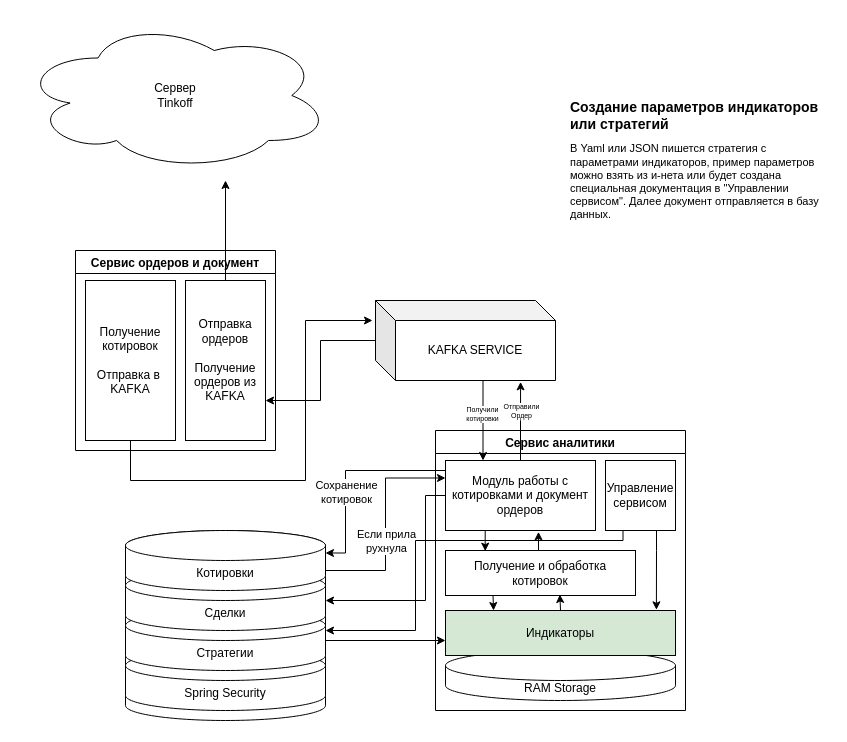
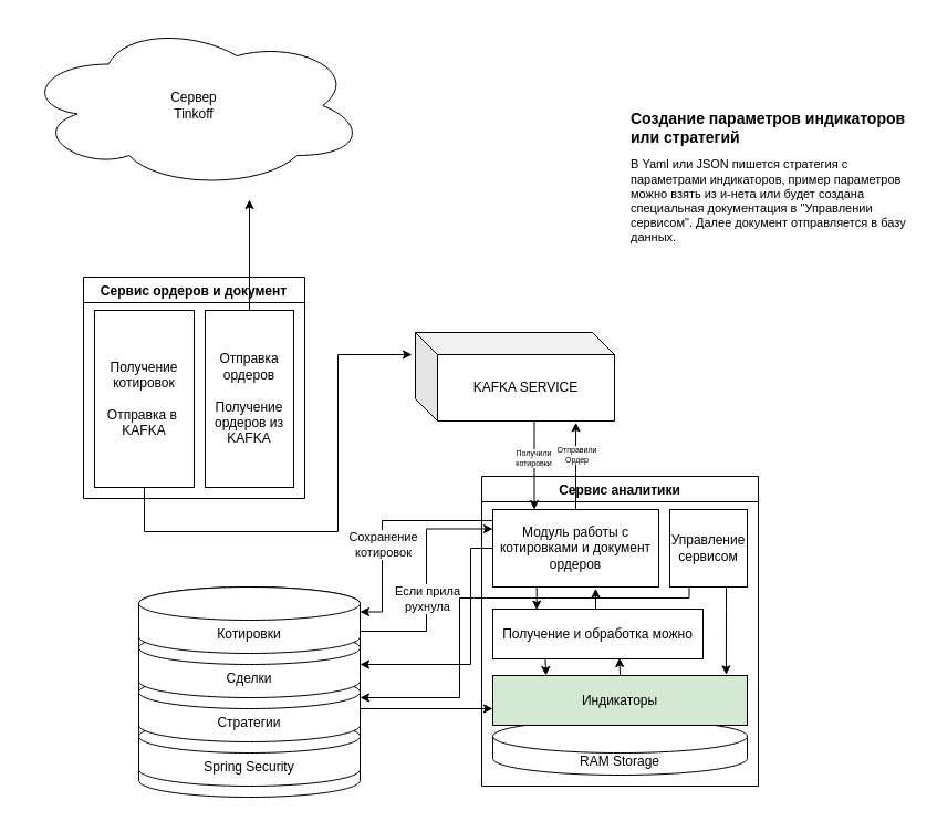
- <mxCell id="7" style="edgeStyle=orthogonalEdgeStyle;rounded=0;orthogonalLoop=1;jettySize=auto;html=1;entryX=1;entryY=0.75;entryDx=0;entryDy=0;" parent="1" source="8" target="5" edge="1"><mxGeometry relative="1" as="geometry"><mxPoint x="270" y="400" as="targetPoint" /></mxGeometry></mxCell>
- <mxCell id="24" value="Получение и обработка котировок" style="rounded=0;whiteSpace=wrap;html=1;" parent="14" vertex="1"><mxGeometry x="10" y="120" width="190" height="45" as="geometry" /></mxCell>
+ <mxCell id="24" value="Получение и обработка можно" style="rounded=0;whiteSpace=wrap;html=1;" parent="14" vertex="1"><mxGeometry x="10" y="120" width="190" height="45" as="geometry" /></mxCell>
